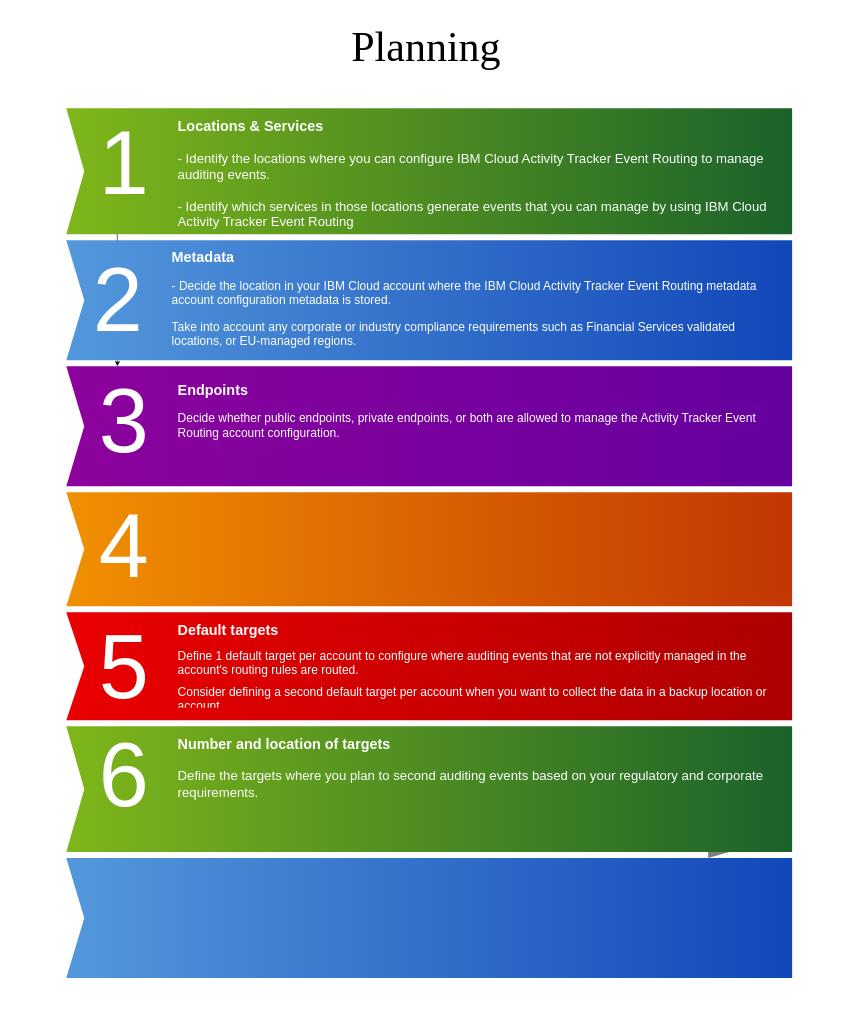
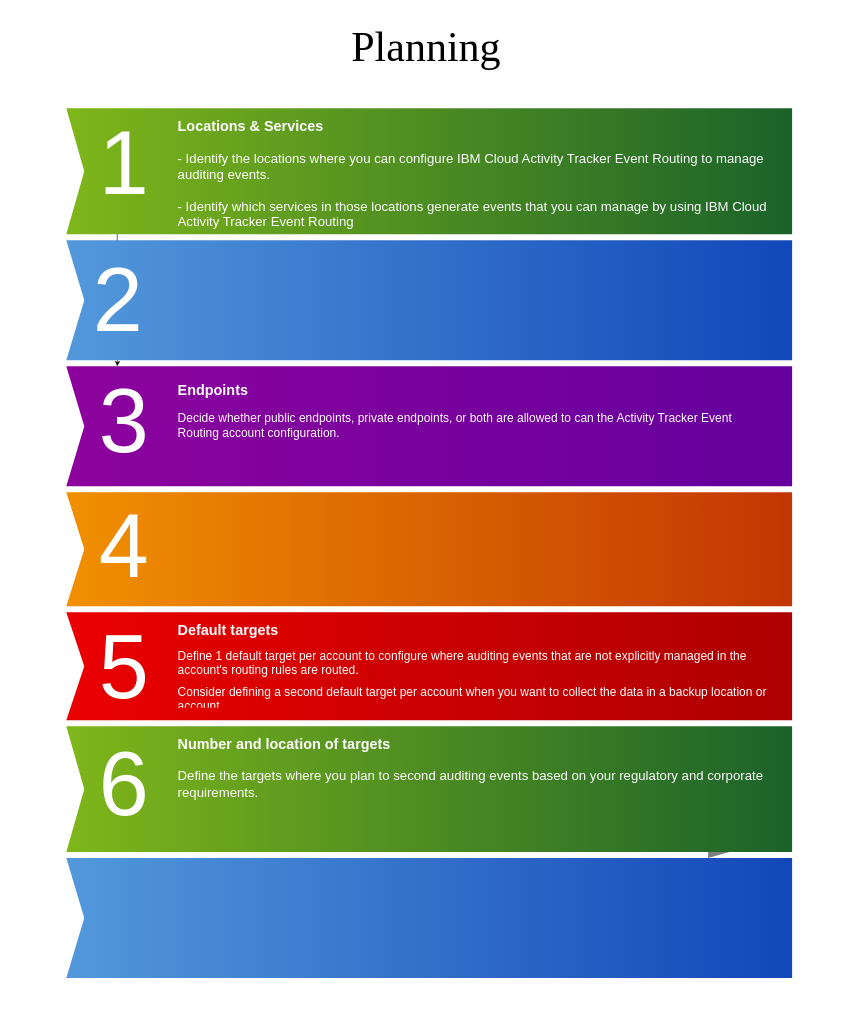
- <mxCell id="26" value="&lt;h1&gt;Metadata&lt;/h1&gt;&lt;p style=&quot;font-size: 20px;&quot;&gt;&lt;font style=&quot;font-size: 20px;&quot;&gt;- Decide the location in your IBM Cloud account where the IBM Cloud Activity Tracker Event Routing metadata account configuration metadata is stored.&lt;/font&gt;&lt;/p&gt;&lt;p style=&quot;font-size: 20px;&quot;&gt;&lt;font style=&quot;font-size: 20px;&quot;&gt;Take into account any corporate or industry compliance requirements such as Financial Services validated locations, or EU-managed regions.&lt;/font&gt;&lt;/p&gt;" style="text;html=1;strokeColor=none;fillColor=none;spacing=5;spacingTop=-20;whiteSpace=wrap;overflow=hidden;rounded=0;shadow=0;dashed=0;fontFamily=Helvetica;fontSize=12;fontColor=#FFFFFF;align=left;" parent="23" vertex="1"><mxGeometry x="171.25" y="9.25" width="1018.75" height="180" as="geometry" /></mxCell>
- <mxCell id="30" value="&lt;h1&gt;Endpoints&lt;/h1&gt;&lt;p style=&quot;font-size: 20px;&quot;&gt;Decide whether public endpoints, private endpoints, or both are allowed to manage the Activity Tracker Event Routing account configuration.&lt;br&gt;&lt;/p&gt;" style="text;html=1;strokeColor=none;fillColor=none;spacing=5;spacingTop=-20;whiteSpace=wrap;overflow=hidden;rounded=0;shadow=0;dashed=0;fontFamily=Helvetica;fontSize=12;fontColor=#FFFFFF;align=left;" parent="27" vertex="1"><mxGeometry x="180.63" y="20" width="1000" height="150" as="geometry" /></mxCell>
+ <mxCell id="30" value="&lt;h1&gt;Endpoints&lt;/h1&gt;&lt;p style=&quot;font-size: 20px;&quot;&gt;Decide whether public endpoints, private endpoints, or both are allowed to can the Activity Tracker Event Routing account configuration.&lt;br&gt;&lt;/p&gt;" style="text;html=1;strokeColor=none;fillColor=none;spacing=5;spacingTop=-20;whiteSpace=wrap;overflow=hidden;rounded=0;shadow=0;dashed=0;fontFamily=Helvetica;fontSize=12;fontColor=#FFFFFF;align=left;" parent="27" vertex="1"><mxGeometry x="180.63" y="20" width="1000" height="150" as="geometry" /></mxCell>
- <mxCell id="40" value="6" style="text;html=1;strokeColor=none;fillColor=none;align=right;verticalAlign=middle;whiteSpace=wrap;rounded=0;shadow=0;dashed=0;fontFamily=Helvetica;fontSize=150;fontColor=#FFFFFF;" parent="38" vertex="1"><mxGeometry x="30" y="10" width="110" height="160" as="geometry" /></mxCell>
+ <mxCell id="40" value="6" style="text;html=1;strokeColor=none;fillColor=none;align=right;verticalAlign=middle;whiteSpace=wrap;rounded=0;shadow=0;dashed=0;fontFamily=Helvetica;fontSize=150;fontColor=#FFFFFF;" parent="38" vertex="1"><mxGeometry x="30" y="25" width="110" height="160" as="geometry" /></mxCell>
